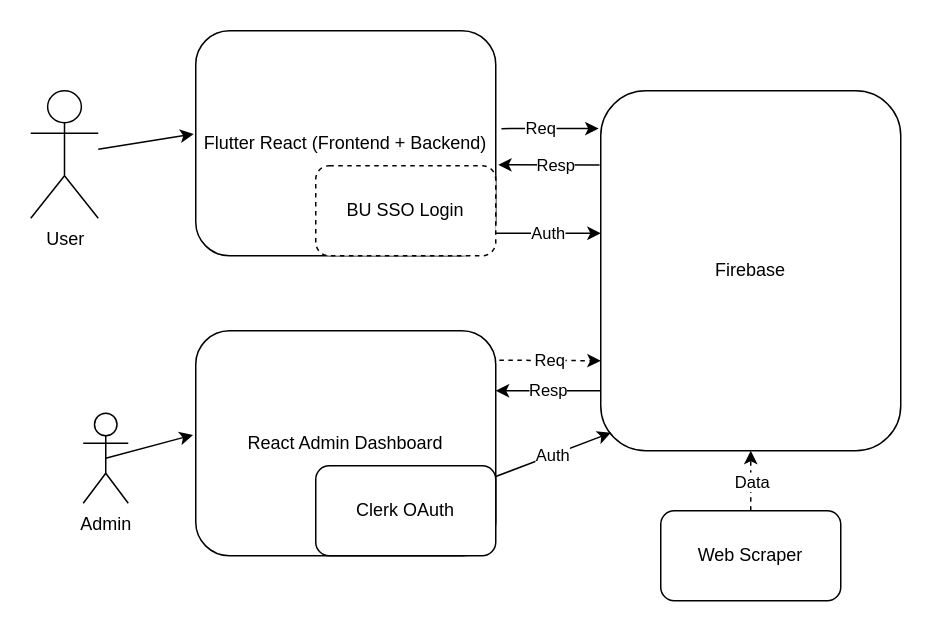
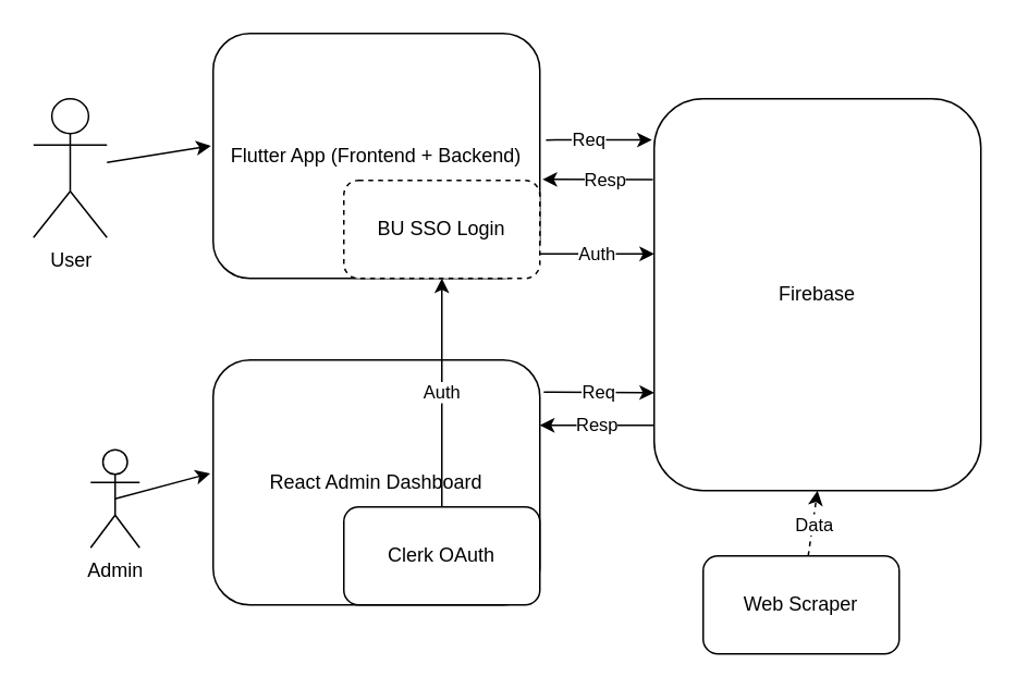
- <mxCell id="4" value="Flutter React (Frontend + Backend)" style="rounded=1;whiteSpace=wrap;html=1;" parent="1" vertex="1"><mxGeometry x="130" y="20" width="200" height="150" as="geometry" /></mxCell>
+ <mxCell id="4" value="Flutter App (Frontend + Backend)" style="rounded=1;whiteSpace=wrap;html=1;" parent="1" vertex="1"><mxGeometry x="130" y="20" width="200" height="150" as="geometry" /></mxCell>
- <mxCell id="19" value="Req" style="endArrow=classic;html=1;exitX=1.012;exitY=0.131;exitDx=0;exitDy=0;exitPerimeter=0;entryX=0;entryY=0.75;entryDx=0;entryDy=0;dashed=1;" edge="1" parent="1" source="16" target="7"><mxGeometry width="50" height="50" relative="1" as="geometry"><mxPoint x="400" y="200" as="sourcePoint" /><mxPoint x="400" y="140" as="targetPoint" /></mxGeometry></mxCell>
+ <mxCell id="19" value="Req" style="endArrow=classic;html=1;exitX=1.012;exitY=0.131;exitDx=0;exitDy=0;exitPerimeter=0;entryX=0;entryY=0.75;entryDx=0;entryDy=0;" edge="1" parent="1" source="16" target="7"><mxGeometry width="50" height="50" relative="1" as="geometry"><mxPoint x="400" y="200" as="sourcePoint" /><mxPoint x="400" y="140" as="targetPoint" /></mxGeometry></mxCell>
- <mxCell id="17" value="Auth" style="edgeStyle=none;html=1;entryX=0.034;entryY=0.95;entryDx=0;entryDy=0;entryPerimeter=0;" edge="1" parent="1" source="18" target="7"><mxGeometry relative="1" as="geometry" /></mxCell>
+ <mxCell id="17" value="Auth" style="edgeStyle=none;html=1;" edge="1" parent="1" source="18" target="11"><mxGeometry relative="1" as="geometry" /></mxCell>
- <mxCell id="10" value="Web Scraper" style="rounded=1;whiteSpace=wrap;html=1;" parent="1" vertex="1"><mxGeometry x="440" y="340" width="120" height="60" as="geometry" /></mxCell>
+ <mxCell id="10" value="Web Scraper" style="rounded=1;whiteSpace=wrap;html=1;" parent="1" vertex="1"><mxGeometry x="430" y="340" width="120" height="60" as="geometry" /></mxCell>
